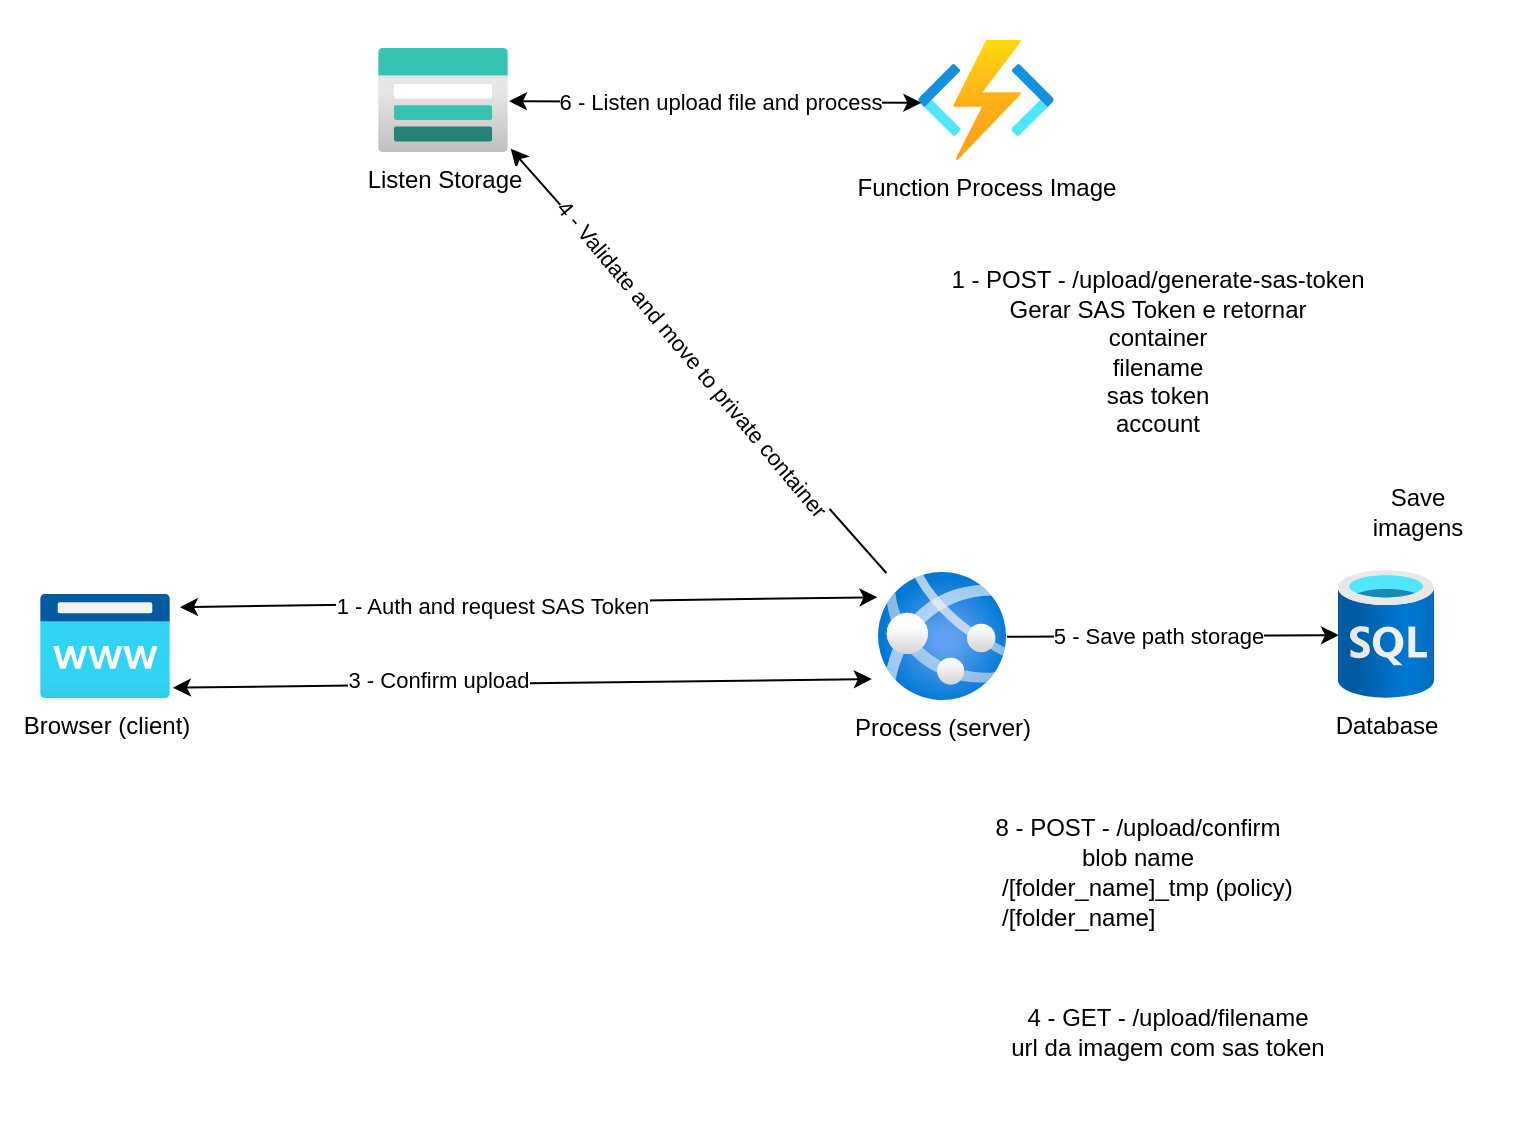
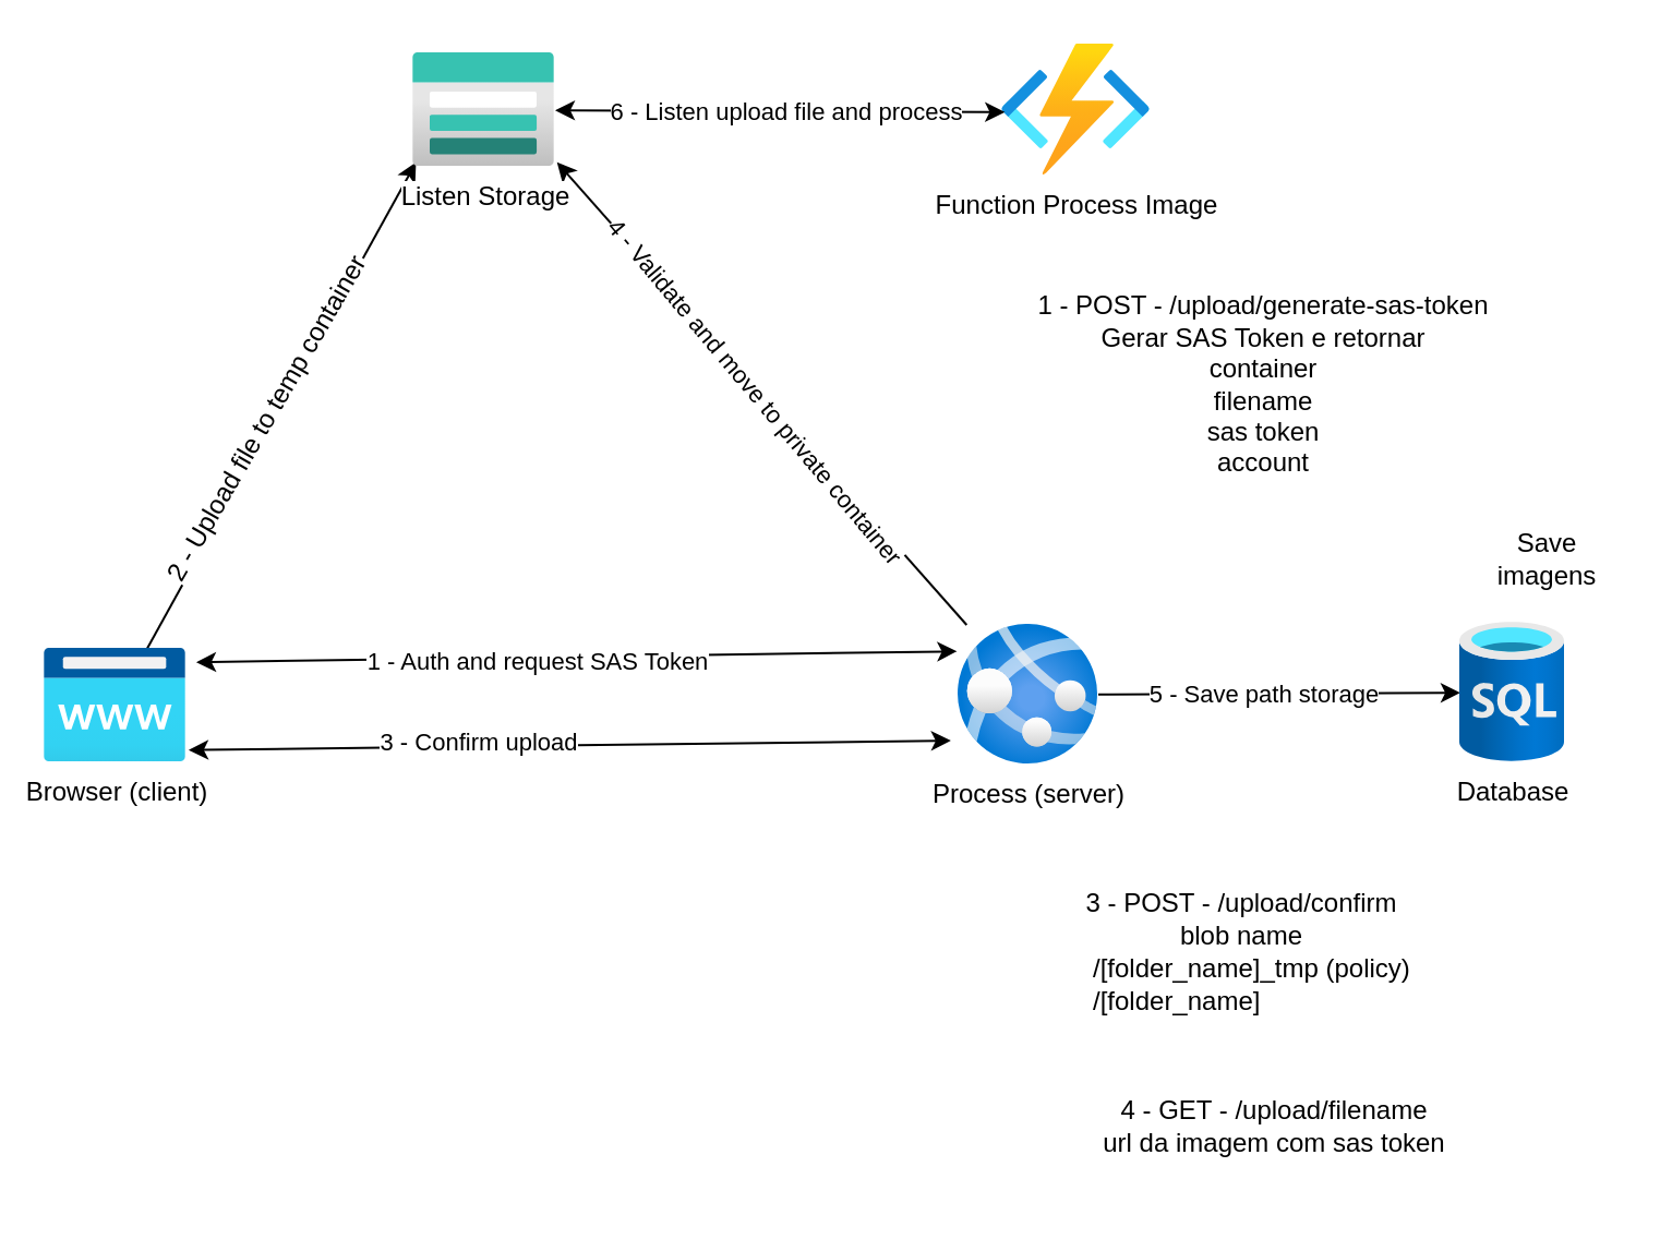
+ <mxCell id="11" style="edgeStyle=none;html=1;entryX=0.019;entryY=0.96;entryDx=0;entryDy=0;entryPerimeter=0;" parent="1" source="15" target="18" edge="1"><mxGeometry relative="1" as="geometry" /></mxCell>
+ <mxCell id="12" value="&lt;span style=&quot;font-size: 12px;&quot;&gt;2 - Upload file to temp container&lt;/span&gt;" style="edgeLabel;html=1;align=center;verticalAlign=middle;resizable=0;points=[];rotation=-60;" parent="11" vertex="1" connectable="0"><mxGeometry x="-0.072" y="3" relative="1" as="geometry"><mxPoint as="offset" /></mxGeometry></mxCell>
- <mxCell id="20" value="8 - POST - /upload/confirm&lt;br&gt;blob name" style="text;html=1;strokeColor=none;fillColor=none;align=center;verticalAlign=middle;whiteSpace=wrap;rounded=0;" parent="1" vertex="1"><mxGeometry x="459" y="391" width="220" height="60" as="geometry" /></mxCell>
+ <mxCell id="20" value="3 - POST - /upload/confirm&lt;br&gt;blob name" style="text;html=1;strokeColor=none;fillColor=none;align=center;verticalAlign=middle;whiteSpace=wrap;rounded=0;" parent="1" vertex="1"><mxGeometry x="459" y="391" width="220" height="60" as="geometry" /></mxCell>
